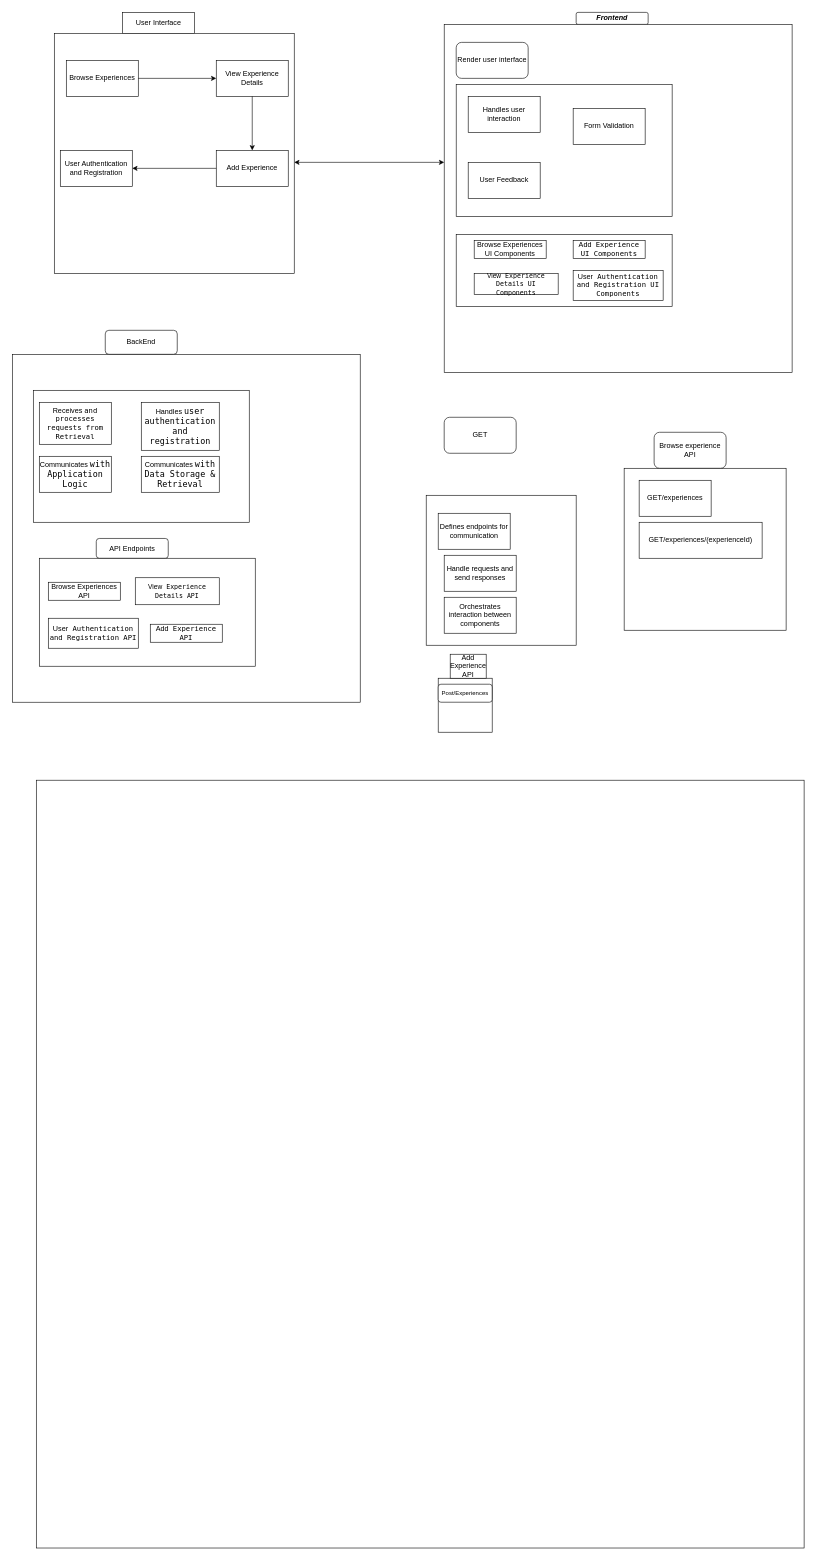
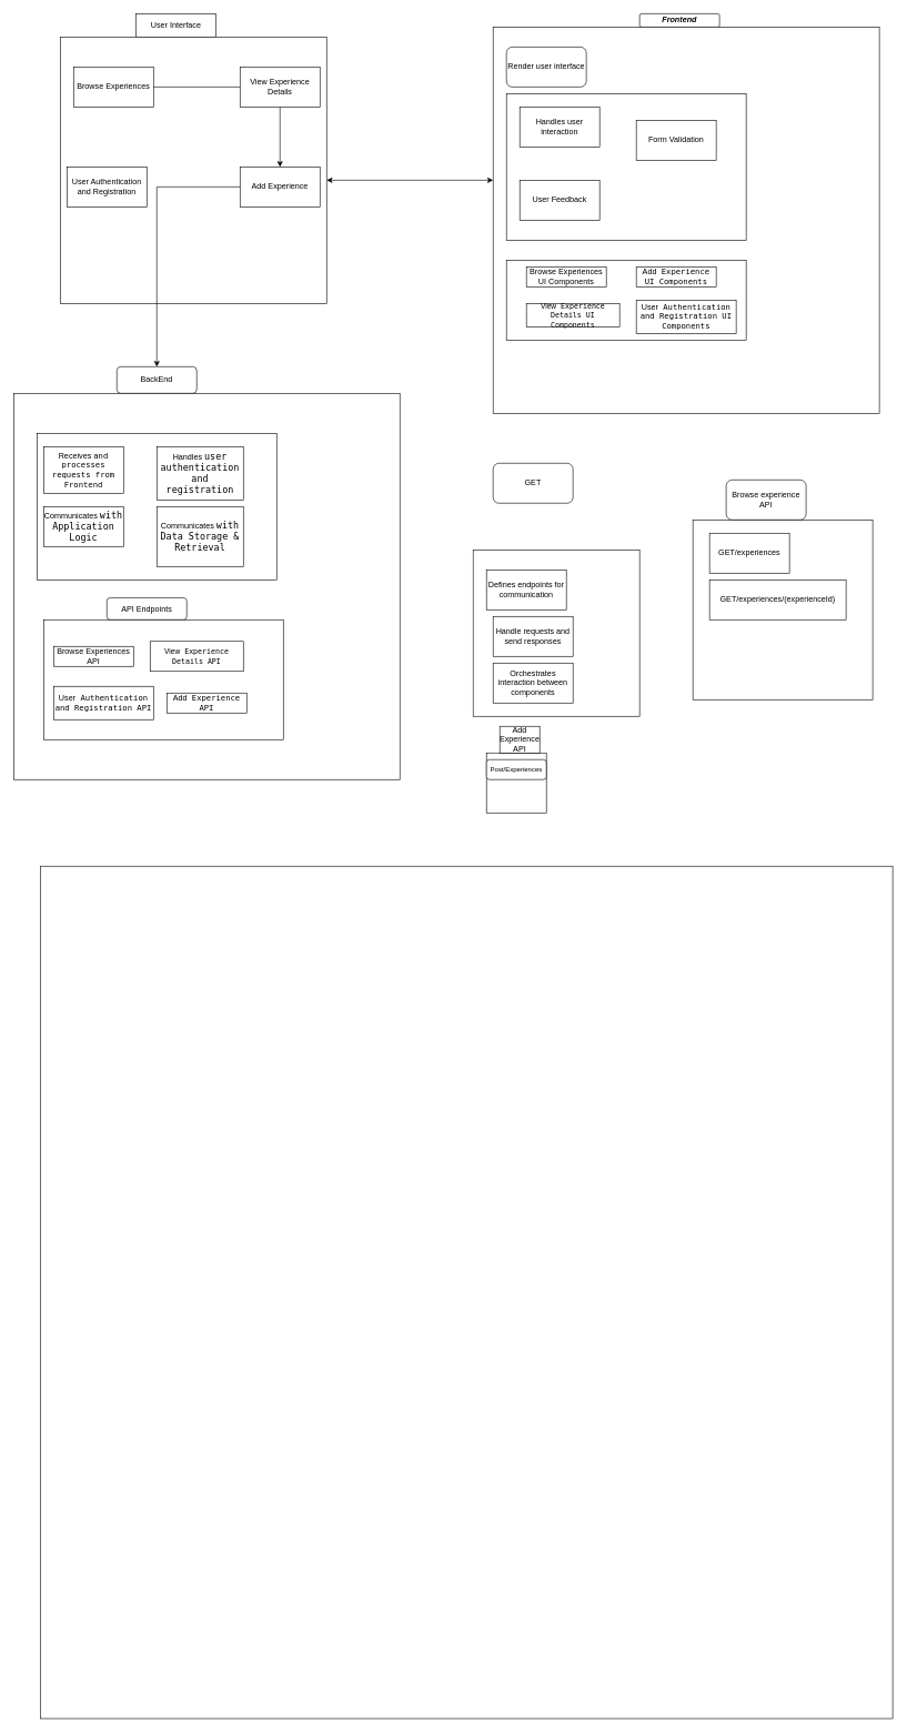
- <mxCell id="35" value="" style="edgeStyle=orthogonalEdgeStyle;rounded=0;orthogonalLoop=1;jettySize=auto;html=1;" parent="30" source="33" target="34" edge="1"><mxGeometry relative="1" as="geometry" /></mxCell>
+ <mxCell id="35" value="" style="edgeStyle=orthogonalEdgeStyle;rounded=0;orthogonalLoop=1;jettySize=auto;html=1;endArrow=none;" parent="30" source="33" target="34" edge="1"><mxGeometry relative="1" as="geometry" /></mxCell>
- <mxCell id="39" value="" style="edgeStyle=orthogonalEdgeStyle;rounded=0;orthogonalLoop=1;jettySize=auto;html=1;" parent="30" source="36" target="38" edge="1"><mxGeometry relative="1" as="geometry" /></mxCell>
+ <mxCell id="39" value="" style="edgeStyle=orthogonalEdgeStyle;rounded=0;orthogonalLoop=1;jettySize=auto;html=1;" parent="30" source="36" target="16" edge="1"><mxGeometry relative="1" as="geometry" /></mxCell>
- <mxCell id="6" value="&lt;font style=&quot;font-size: 12px;&quot;&gt;Receives &lt;span style=&quot;border: 0px solid rgb(217, 217, 227); box-sizing: border-box; --tw-border-spacing-x: 0; --tw-border-spacing-y: 0; --tw-translate-x: 0; --tw-translate-y: 0; --tw-rotate: 0; --tw-skew-x: 0; --tw-skew-y: 0; --tw-scale-x: 1; --tw-scale-y: 1; --tw-pan-x: ; --tw-pan-y: ; --tw-pinch-zoom: ; --tw-scroll-snap-strictness: proximity; --tw-gradient-from-position: ; --tw-gradient-via-position: ; --tw-gradient-to-position: ; --tw-ordinal: ; --tw-slashed-zero: ; --tw-numeric-figure: ; --tw-numeric-spacing: ; --tw-numeric-fraction: ; --tw-ring-inset: ; --tw-ring-offset-width: 0px; --tw-ring-offset-color: #fff; --tw-ring-color: rgba(69,89,164,.5); --tw-ring-offset-shadow: 0 0 transparent; --tw-ring-shadow: 0 0 transparent; --tw-shadow: 0 0 transparent; --tw-shadow-colored: 0 0 transparent; --tw-blur: ; --tw-brightness: ; --tw-contrast: ; --tw-grayscale: ; --tw-hue-rotate: ; --tw-invert: ; --tw-saturate: ; --tw-sepia: ; --tw-drop-shadow: ; --tw-backdrop-blur: ; --tw-backdrop-brightness: ; --tw-backdrop-contrast: ; --tw-backdrop-grayscale: ; --tw-backdrop-hue-rotate: ; --tw-backdrop-invert: ; --tw-backdrop-opacity: ; --tw-backdrop-saturate: ; --tw-backdrop-sepia: ; font-family: &amp;quot;Söhne Mono&amp;quot;, Monaco, &amp;quot;Andale Mono&amp;quot;, &amp;quot;Ubuntu Mono&amp;quot;, monospace; text-align: left;&quot; class=&quot;hljs-keyword&quot;&gt;and&lt;/span&gt;&lt;span style=&quot;font-family: &amp;quot;Söhne Mono&amp;quot;, Monaco, &amp;quot;Andale Mono&amp;quot;, &amp;quot;Ubuntu Mono&amp;quot;, monospace; text-align: left;&quot;&gt; processes requests &lt;/span&gt;&lt;span style=&quot;border: 0px solid rgb(217, 217, 227); box-sizing: border-box; --tw-border-spacing-x: 0; --tw-border-spacing-y: 0; --tw-translate-x: 0; --tw-translate-y: 0; --tw-rotate: 0; --tw-skew-x: 0; --tw-skew-y: 0; --tw-scale-x: 1; --tw-scale-y: 1; --tw-pan-x: ; --tw-pan-y: ; --tw-pinch-zoom: ; --tw-scroll-snap-strictness: proximity; --tw-gradient-from-position: ; --tw-gradient-via-position: ; --tw-gradient-to-position: ; --tw-ordinal: ; --tw-slashed-zero: ; --tw-numeric-figure: ; --tw-numeric-spacing: ; --tw-numeric-fraction: ; --tw-ring-inset: ; --tw-ring-offset-width: 0px; --tw-ring-offset-color: #fff; --tw-ring-color: rgba(69,89,164,.5); --tw-ring-offset-shadow: 0 0 transparent; --tw-ring-shadow: 0 0 transparent; --tw-shadow: 0 0 transparent; --tw-shadow-colored: 0 0 transparent; --tw-blur: ; --tw-brightness: ; --tw-contrast: ; --tw-grayscale: ; --tw-hue-rotate: ; --tw-invert: ; --tw-saturate: ; --tw-sepia: ; --tw-drop-shadow: ; --tw-backdrop-blur: ; --tw-backdrop-brightness: ; --tw-backdrop-contrast: ; --tw-backdrop-grayscale: ; --tw-backdrop-hue-rotate: ; --tw-backdrop-invert: ; --tw-backdrop-opacity: ; --tw-backdrop-saturate: ; --tw-backdrop-sepia: ; font-family: &amp;quot;Söhne Mono&amp;quot;, Monaco, &amp;quot;Andale Mono&amp;quot;, &amp;quot;Ubuntu Mono&amp;quot;, monospace; text-align: left;&quot; class=&quot;hljs-keyword&quot;&gt;from&lt;/span&gt;&lt;span style=&quot;font-family: &amp;quot;Söhne Mono&amp;quot;, Monaco, &amp;quot;Andale Mono&amp;quot;, &amp;quot;Ubuntu Mono&amp;quot;, monospace; text-align: left;&quot;&gt; Retrieval  &lt;/span&gt;&lt;/font&gt;" style="rounded=0;whiteSpace=wrap;html=1;" parent="3" vertex="1"><mxGeometry x="35" y="60" width="120" height="70" as="geometry" /></mxCell>
+ <mxCell id="6" value="&lt;font style=&quot;font-size: 12px;&quot;&gt;Receives &lt;span style=&quot;border: 0px solid rgb(217, 217, 227); box-sizing: border-box; --tw-border-spacing-x: 0; --tw-border-spacing-y: 0; --tw-translate-x: 0; --tw-translate-y: 0; --tw-rotate: 0; --tw-skew-x: 0; --tw-skew-y: 0; --tw-scale-x: 1; --tw-scale-y: 1; --tw-pan-x: ; --tw-pan-y: ; --tw-pinch-zoom: ; --tw-scroll-snap-strictness: proximity; --tw-gradient-from-position: ; --tw-gradient-via-position: ; --tw-gradient-to-position: ; --tw-ordinal: ; --tw-slashed-zero: ; --tw-numeric-figure: ; --tw-numeric-spacing: ; --tw-numeric-fraction: ; --tw-ring-inset: ; --tw-ring-offset-width: 0px; --tw-ring-offset-color: #fff; --tw-ring-color: rgba(69,89,164,.5); --tw-ring-offset-shadow: 0 0 transparent; --tw-ring-shadow: 0 0 transparent; --tw-shadow: 0 0 transparent; --tw-shadow-colored: 0 0 transparent; --tw-blur: ; --tw-brightness: ; --tw-contrast: ; --tw-grayscale: ; --tw-hue-rotate: ; --tw-invert: ; --tw-saturate: ; --tw-sepia: ; --tw-drop-shadow: ; --tw-backdrop-blur: ; --tw-backdrop-brightness: ; --tw-backdrop-contrast: ; --tw-backdrop-grayscale: ; --tw-backdrop-hue-rotate: ; --tw-backdrop-invert: ; --tw-backdrop-opacity: ; --tw-backdrop-saturate: ; --tw-backdrop-sepia: ; font-family: &amp;quot;Söhne Mono&amp;quot;, Monaco, &amp;quot;Andale Mono&amp;quot;, &amp;quot;Ubuntu Mono&amp;quot;, monospace; text-align: left;&quot; class=&quot;hljs-keyword&quot;&gt;and&lt;/span&gt;&lt;span style=&quot;font-family: &amp;quot;Söhne Mono&amp;quot;, Monaco, &amp;quot;Andale Mono&amp;quot;, &amp;quot;Ubuntu Mono&amp;quot;, monospace; text-align: left;&quot;&gt; processes requests &lt;/span&gt;&lt;span style=&quot;border: 0px solid rgb(217, 217, 227); box-sizing: border-box; --tw-border-spacing-x: 0; --tw-border-spacing-y: 0; --tw-translate-x: 0; --tw-translate-y: 0; --tw-rotate: 0; --tw-skew-x: 0; --tw-skew-y: 0; --tw-scale-x: 1; --tw-scale-y: 1; --tw-pan-x: ; --tw-pan-y: ; --tw-pinch-zoom: ; --tw-scroll-snap-strictness: proximity; --tw-gradient-from-position: ; --tw-gradient-via-position: ; --tw-gradient-to-position: ; --tw-ordinal: ; --tw-slashed-zero: ; --tw-numeric-figure: ; --tw-numeric-spacing: ; --tw-numeric-fraction: ; --tw-ring-inset: ; --tw-ring-offset-width: 0px; --tw-ring-offset-color: #fff; --tw-ring-color: rgba(69,89,164,.5); --tw-ring-offset-shadow: 0 0 transparent; --tw-ring-shadow: 0 0 transparent; --tw-shadow: 0 0 transparent; --tw-shadow-colored: 0 0 transparent; --tw-blur: ; --tw-brightness: ; --tw-contrast: ; --tw-grayscale: ; --tw-hue-rotate: ; --tw-invert: ; --tw-saturate: ; --tw-sepia: ; --tw-drop-shadow: ; --tw-backdrop-blur: ; --tw-backdrop-brightness: ; --tw-backdrop-contrast: ; --tw-backdrop-grayscale: ; --tw-backdrop-hue-rotate: ; --tw-backdrop-invert: ; --tw-backdrop-opacity: ; --tw-backdrop-saturate: ; --tw-backdrop-sepia: ; font-family: &amp;quot;Söhne Mono&amp;quot;, Monaco, &amp;quot;Andale Mono&amp;quot;, &amp;quot;Ubuntu Mono&amp;quot;, monospace; text-align: left;&quot; class=&quot;hljs-keyword&quot;&gt;from&lt;/span&gt;&lt;span style=&quot;font-family: &amp;quot;Söhne Mono&amp;quot;, Monaco, &amp;quot;Andale Mono&amp;quot;, &amp;quot;Ubuntu Mono&amp;quot;, monospace; text-align: left;&quot;&gt; Frontend  &lt;/span&gt;&lt;/font&gt;" style="rounded=0;whiteSpace=wrap;html=1;" parent="3" vertex="1"><mxGeometry x="35" y="60" width="120" height="70" as="geometry" /></mxCell>
- <mxCell id="14" value="Communicates &lt;span style=&quot;border: 0px solid rgb(217, 217, 227); box-sizing: border-box; --tw-border-spacing-x: 0; --tw-border-spacing-y: 0; --tw-translate-x: 0; --tw-translate-y: 0; --tw-rotate: 0; --tw-skew-x: 0; --tw-skew-y: 0; --tw-scale-x: 1; --tw-scale-y: 1; --tw-pan-x: ; --tw-pan-y: ; --tw-pinch-zoom: ; --tw-scroll-snap-strictness: proximity; --tw-gradient-from-position: ; --tw-gradient-via-position: ; --tw-gradient-to-position: ; --tw-ordinal: ; --tw-slashed-zero: ; --tw-numeric-figure: ; --tw-numeric-spacing: ; --tw-numeric-fraction: ; --tw-ring-inset: ; --tw-ring-offset-width: 0px; --tw-ring-offset-color: #fff; --tw-ring-color: rgba(69,89,164,.5); --tw-ring-offset-shadow: 0 0 transparent; --tw-ring-shadow: 0 0 transparent; --tw-shadow: 0 0 transparent; --tw-shadow-colored: 0 0 transparent; --tw-blur: ; --tw-brightness: ; --tw-contrast: ; --tw-grayscale: ; --tw-hue-rotate: ; --tw-invert: ; --tw-saturate: ; --tw-sepia: ; --tw-drop-shadow: ; --tw-backdrop-blur: ; --tw-backdrop-brightness: ; --tw-backdrop-contrast: ; --tw-backdrop-grayscale: ; --tw-backdrop-hue-rotate: ; --tw-backdrop-invert: ; --tw-backdrop-opacity: ; --tw-backdrop-saturate: ; --tw-backdrop-sepia: ; font-family: &amp;quot;Söhne Mono&amp;quot;, Monaco, &amp;quot;Andale Mono&amp;quot;, &amp;quot;Ubuntu Mono&amp;quot;, monospace; font-size: 14px; text-align: left;&quot; class=&quot;hljs-keyword&quot;&gt;with&lt;/span&gt;&lt;span style=&quot;font-family: &amp;quot;Söhne Mono&amp;quot;, Monaco, &amp;quot;Andale Mono&amp;quot;, &amp;quot;Ubuntu Mono&amp;quot;, monospace; font-size: 14px; text-align: left;&quot;&gt; Data Storage &lt;/span&gt;&lt;span style=&quot;border: 0px solid rgb(217, 217, 227); box-sizing: border-box; --tw-border-spacing-x: 0; --tw-border-spacing-y: 0; --tw-translate-x: 0; --tw-translate-y: 0; --tw-rotate: 0; --tw-skew-x: 0; --tw-skew-y: 0; --tw-scale-x: 1; --tw-scale-y: 1; --tw-pan-x: ; --tw-pan-y: ; --tw-pinch-zoom: ; --tw-scroll-snap-strictness: proximity; --tw-gradient-from-position: ; --tw-gradient-via-position: ; --tw-gradient-to-position: ; --tw-ordinal: ; --tw-slashed-zero: ; --tw-numeric-figure: ; --tw-numeric-spacing: ; --tw-numeric-fraction: ; --tw-ring-inset: ; --tw-ring-offset-width: 0px; --tw-ring-offset-color: #fff; --tw-ring-color: rgba(69,89,164,.5); --tw-ring-offset-shadow: 0 0 transparent; --tw-ring-shadow: 0 0 transparent; --tw-shadow: 0 0 transparent; --tw-shadow-colored: 0 0 transparent; --tw-blur: ; --tw-brightness: ; --tw-contrast: ; --tw-grayscale: ; --tw-hue-rotate: ; --tw-invert: ; --tw-saturate: ; --tw-sepia: ; --tw-drop-shadow: ; --tw-backdrop-blur: ; --tw-backdrop-brightness: ; --tw-backdrop-contrast: ; --tw-backdrop-grayscale: ; --tw-backdrop-hue-rotate: ; --tw-backdrop-invert: ; --tw-backdrop-opacity: ; --tw-backdrop-saturate: ; --tw-backdrop-sepia: ; font-family: &amp;quot;Söhne Mono&amp;quot;, Monaco, &amp;quot;Andale Mono&amp;quot;, &amp;quot;Ubuntu Mono&amp;quot;, monospace; font-size: 14px; text-align: left;&quot; class=&quot;hljs-operator&quot;&gt;&amp;amp;&lt;/span&gt;&lt;span style=&quot;font-family: &amp;quot;Söhne Mono&amp;quot;, Monaco, &amp;quot;Andale Mono&amp;quot;, &amp;quot;Ubuntu Mono&amp;quot;, monospace; font-size: 14px; text-align: left;&quot;&gt; Retrieval &lt;/span&gt;" style="whiteSpace=wrap;html=1;rounded=0;" parent="3" vertex="1"><mxGeometry x="205" y="150" width="130" height="60" as="geometry" /></mxCell>
+ <mxCell id="14" value="Communicates &lt;span style=&quot;border: 0px solid rgb(217, 217, 227); box-sizing: border-box; --tw-border-spacing-x: 0; --tw-border-spacing-y: 0; --tw-translate-x: 0; --tw-translate-y: 0; --tw-rotate: 0; --tw-skew-x: 0; --tw-skew-y: 0; --tw-scale-x: 1; --tw-scale-y: 1; --tw-pan-x: ; --tw-pan-y: ; --tw-pinch-zoom: ; --tw-scroll-snap-strictness: proximity; --tw-gradient-from-position: ; --tw-gradient-via-position: ; --tw-gradient-to-position: ; --tw-ordinal: ; --tw-slashed-zero: ; --tw-numeric-figure: ; --tw-numeric-spacing: ; --tw-numeric-fraction: ; --tw-ring-inset: ; --tw-ring-offset-width: 0px; --tw-ring-offset-color: #fff; --tw-ring-color: rgba(69,89,164,.5); --tw-ring-offset-shadow: 0 0 transparent; --tw-ring-shadow: 0 0 transparent; --tw-shadow: 0 0 transparent; --tw-shadow-colored: 0 0 transparent; --tw-blur: ; --tw-brightness: ; --tw-contrast: ; --tw-grayscale: ; --tw-hue-rotate: ; --tw-invert: ; --tw-saturate: ; --tw-sepia: ; --tw-drop-shadow: ; --tw-backdrop-blur: ; --tw-backdrop-brightness: ; --tw-backdrop-contrast: ; --tw-backdrop-grayscale: ; --tw-backdrop-hue-rotate: ; --tw-backdrop-invert: ; --tw-backdrop-opacity: ; --tw-backdrop-saturate: ; --tw-backdrop-sepia: ; font-family: &amp;quot;Söhne Mono&amp;quot;, Monaco, &amp;quot;Andale Mono&amp;quot;, &amp;quot;Ubuntu Mono&amp;quot;, monospace; font-size: 14px; text-align: left;&quot; class=&quot;hljs-keyword&quot;&gt;with&lt;/span&gt;&lt;span style=&quot;font-family: &amp;quot;Söhne Mono&amp;quot;, Monaco, &amp;quot;Andale Mono&amp;quot;, &amp;quot;Ubuntu Mono&amp;quot;, monospace; font-size: 14px; text-align: left;&quot;&gt; Data Storage &lt;/span&gt;&lt;span style=&quot;border: 0px solid rgb(217, 217, 227); box-sizing: border-box; --tw-border-spacing-x: 0; --tw-border-spacing-y: 0; --tw-translate-x: 0; --tw-translate-y: 0; --tw-rotate: 0; --tw-skew-x: 0; --tw-skew-y: 0; --tw-scale-x: 1; --tw-scale-y: 1; --tw-pan-x: ; --tw-pan-y: ; --tw-pinch-zoom: ; --tw-scroll-snap-strictness: proximity; --tw-gradient-from-position: ; --tw-gradient-via-position: ; --tw-gradient-to-position: ; --tw-ordinal: ; --tw-slashed-zero: ; --tw-numeric-figure: ; --tw-numeric-spacing: ; --tw-numeric-fraction: ; --tw-ring-inset: ; --tw-ring-offset-width: 0px; --tw-ring-offset-color: #fff; --tw-ring-color: rgba(69,89,164,.5); --tw-ring-offset-shadow: 0 0 transparent; --tw-ring-shadow: 0 0 transparent; --tw-shadow: 0 0 transparent; --tw-shadow-colored: 0 0 transparent; --tw-blur: ; --tw-brightness: ; --tw-contrast: ; --tw-grayscale: ; --tw-hue-rotate: ; --tw-invert: ; --tw-saturate: ; --tw-sepia: ; --tw-drop-shadow: ; --tw-backdrop-blur: ; --tw-backdrop-brightness: ; --tw-backdrop-contrast: ; --tw-backdrop-grayscale: ; --tw-backdrop-hue-rotate: ; --tw-backdrop-invert: ; --tw-backdrop-opacity: ; --tw-backdrop-saturate: ; --tw-backdrop-sepia: ; font-family: &amp;quot;Söhne Mono&amp;quot;, Monaco, &amp;quot;Andale Mono&amp;quot;, &amp;quot;Ubuntu Mono&amp;quot;, monospace; font-size: 14px; text-align: left;&quot; class=&quot;hljs-operator&quot;&gt;&amp;amp;&lt;/span&gt;&lt;span style=&quot;font-family: &amp;quot;Söhne Mono&amp;quot;, Monaco, &amp;quot;Andale Mono&amp;quot;, &amp;quot;Ubuntu Mono&amp;quot;, monospace; font-size: 14px; text-align: left;&quot;&gt; Retrieval &lt;/span&gt;" style="whiteSpace=wrap;html=1;rounded=0;" parent="3" vertex="1"><mxGeometry x="205" y="150" width="130" height="90" as="geometry" /></mxCell>
